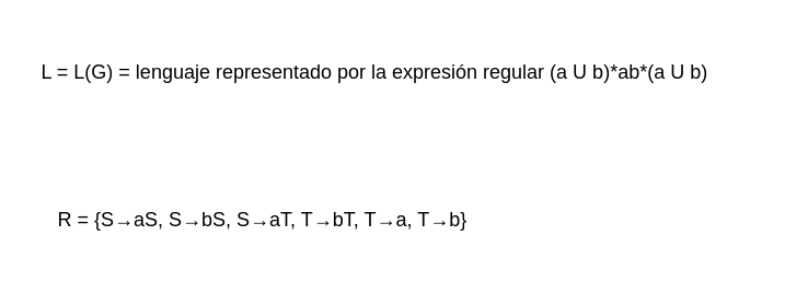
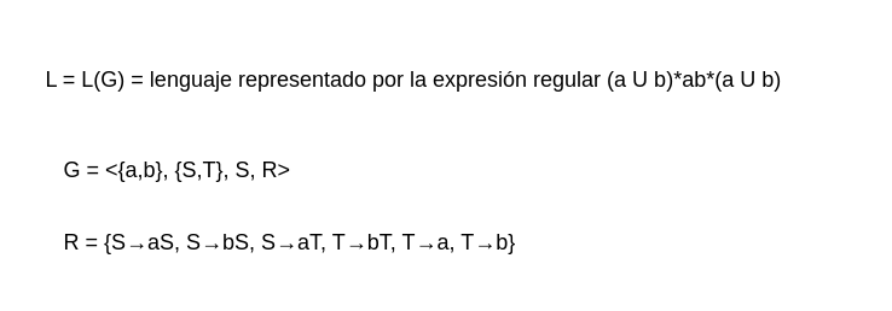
+ <mxCell id="3" value="&lt;h1&gt;&lt;font style=&quot;font-size: 12px ; font-weight: normal&quot;&gt;&lt;font&gt;&lt;span style=&quot;text-align: center&quot;&gt;G = &amp;lt;{a,b}, {S,T}, S, R&lt;/span&gt;&lt;/font&gt;&amp;gt;&lt;/font&gt;&lt;/h1&gt;" style="text;html=1;strokeColor=none;fillColor=none;spacing=5;spacingTop=-20;whiteSpace=wrap;overflow=hidden;rounded=0;" vertex="1" parent="1"><mxGeometry x="30" y="70" width="440" height="40" as="geometry" /></mxCell>
